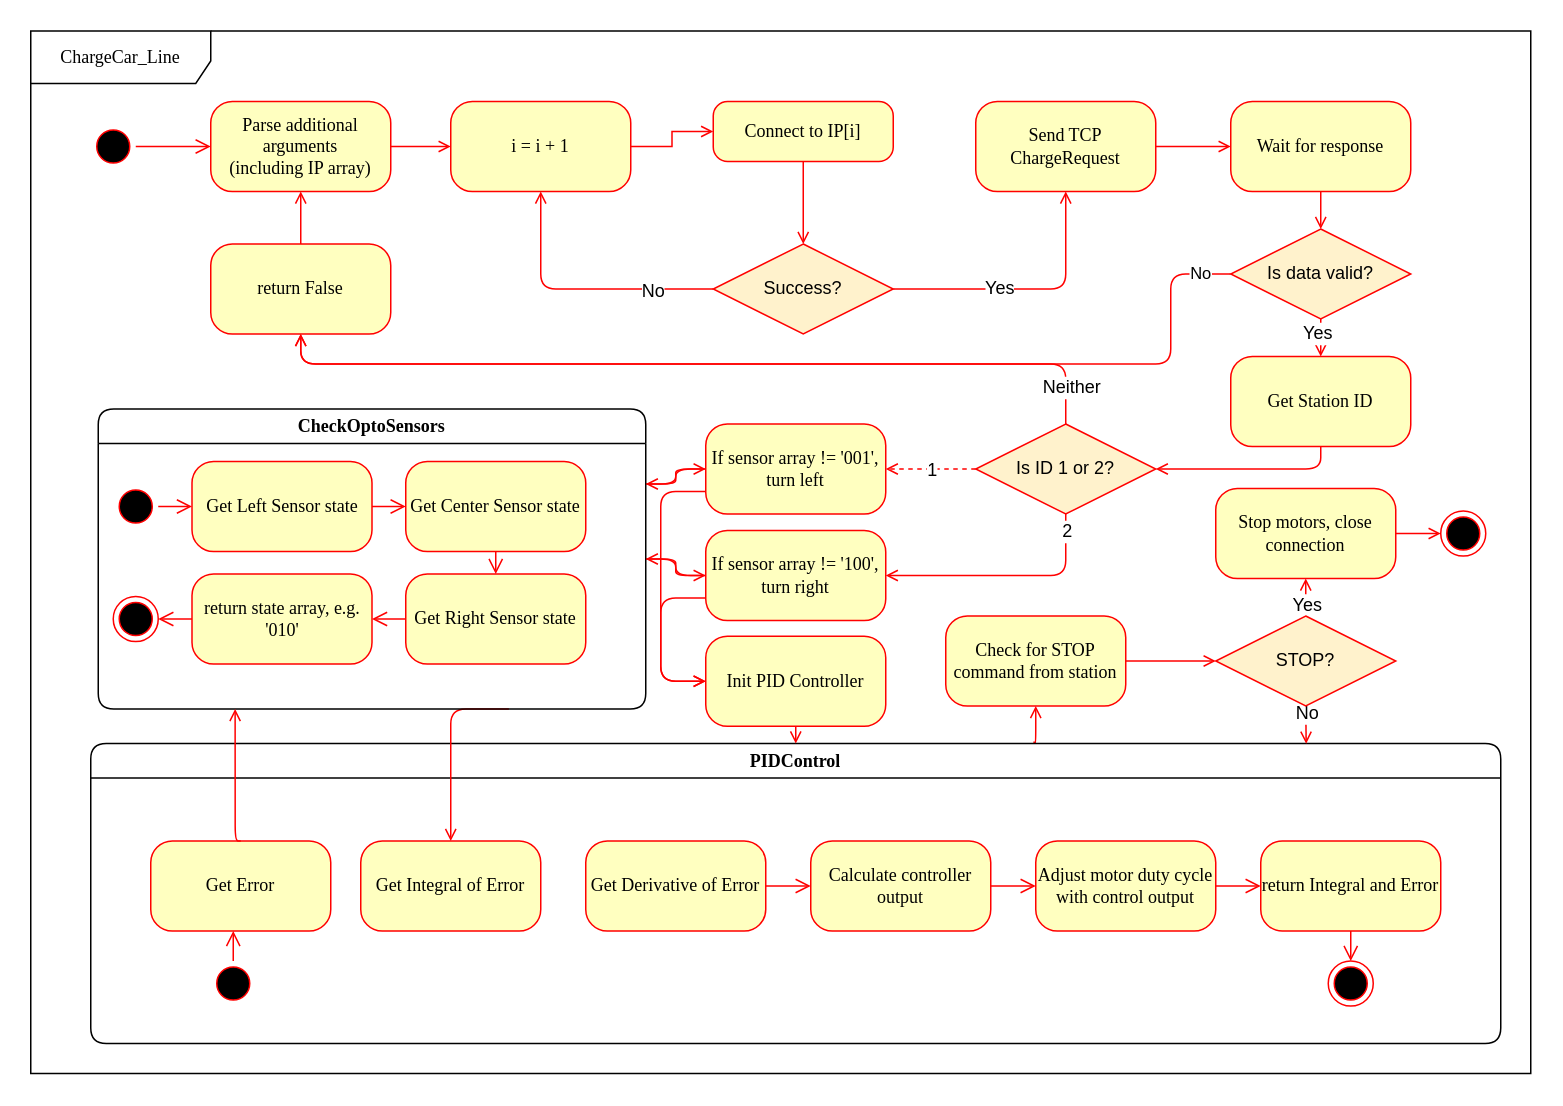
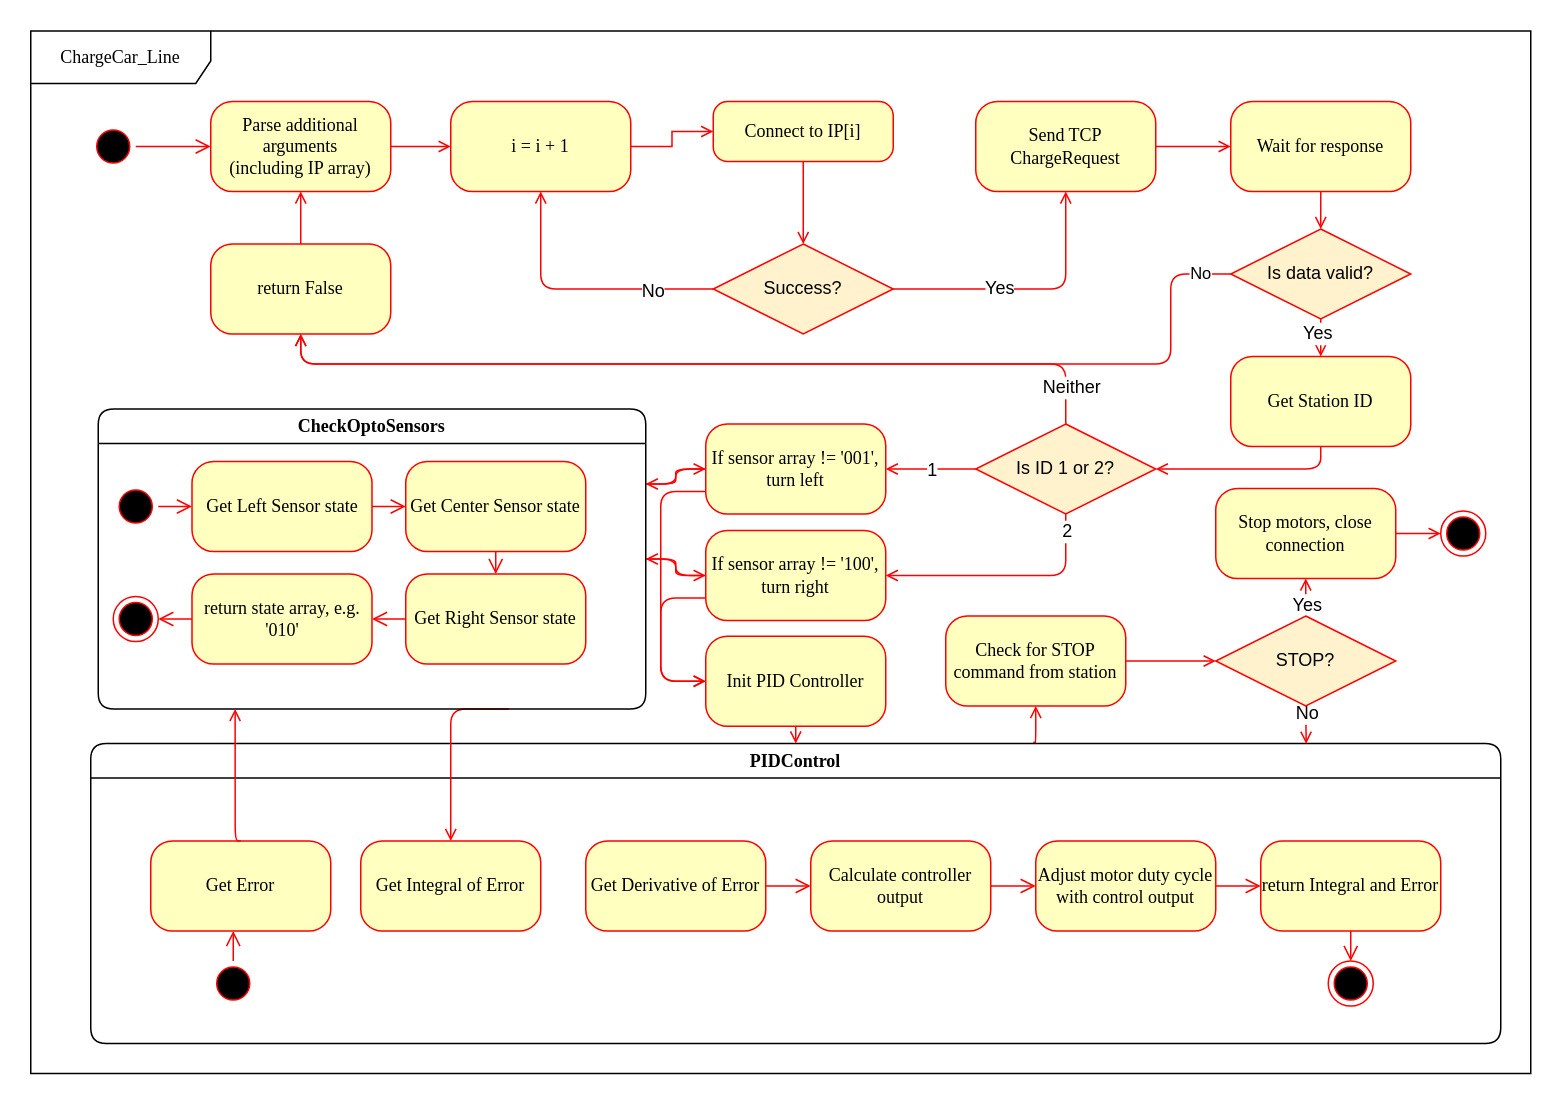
- <mxCell id="62" style="edgeStyle=orthogonalEdgeStyle;rounded=0;orthogonalLoop=1;jettySize=auto;html=1;exitX=0;exitY=0.5;exitDx=0;exitDy=0;endArrow=open;endFill=0;strokeColor=#FF0000;dashed=1;" edge="1" parent="1" source="64" target="67"><mxGeometry relative="1" as="geometry"><Array as="points"><mxPoint x="590" y="312" /><mxPoint x="590" y="312" /></Array></mxGeometry></mxCell>
+ <mxCell id="62" style="edgeStyle=orthogonalEdgeStyle;rounded=0;orthogonalLoop=1;jettySize=auto;html=1;exitX=0;exitY=0.5;exitDx=0;exitDy=0;endArrow=open;endFill=0;strokeColor=#FF0000;" edge="1" parent="1" source="64" target="67"><mxGeometry relative="1" as="geometry"><Array as="points"><mxPoint x="590" y="312" /><mxPoint x="590" y="312" /></Array></mxGeometry></mxCell>
